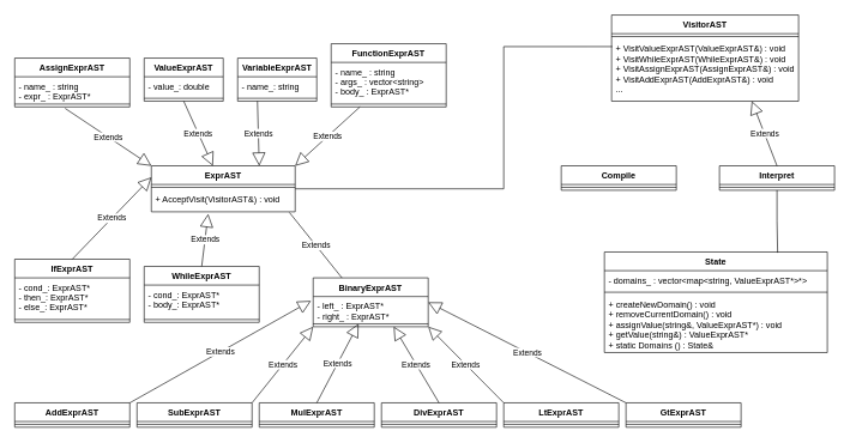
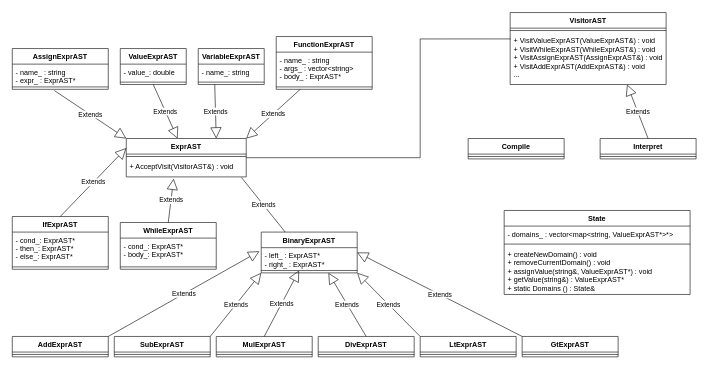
- <mxCell id="64" value="" style="endArrow=none;html=1;edgeStyle=orthogonalEdgeStyle;rounded=0;exitX=0.5;exitY=1;exitDx=0;exitDy=0;entryX=0.777;entryY=0.007;entryDx=0;entryDy=0;entryPerimeter=0;" edge="1" parent="1" source="29" target="33"><mxGeometry relative="1" as="geometry"><mxPoint x="990" y="300" as="sourcePoint" /><mxPoint x="1080" y="320" as="targetPoint" /></mxGeometry></mxCell>
